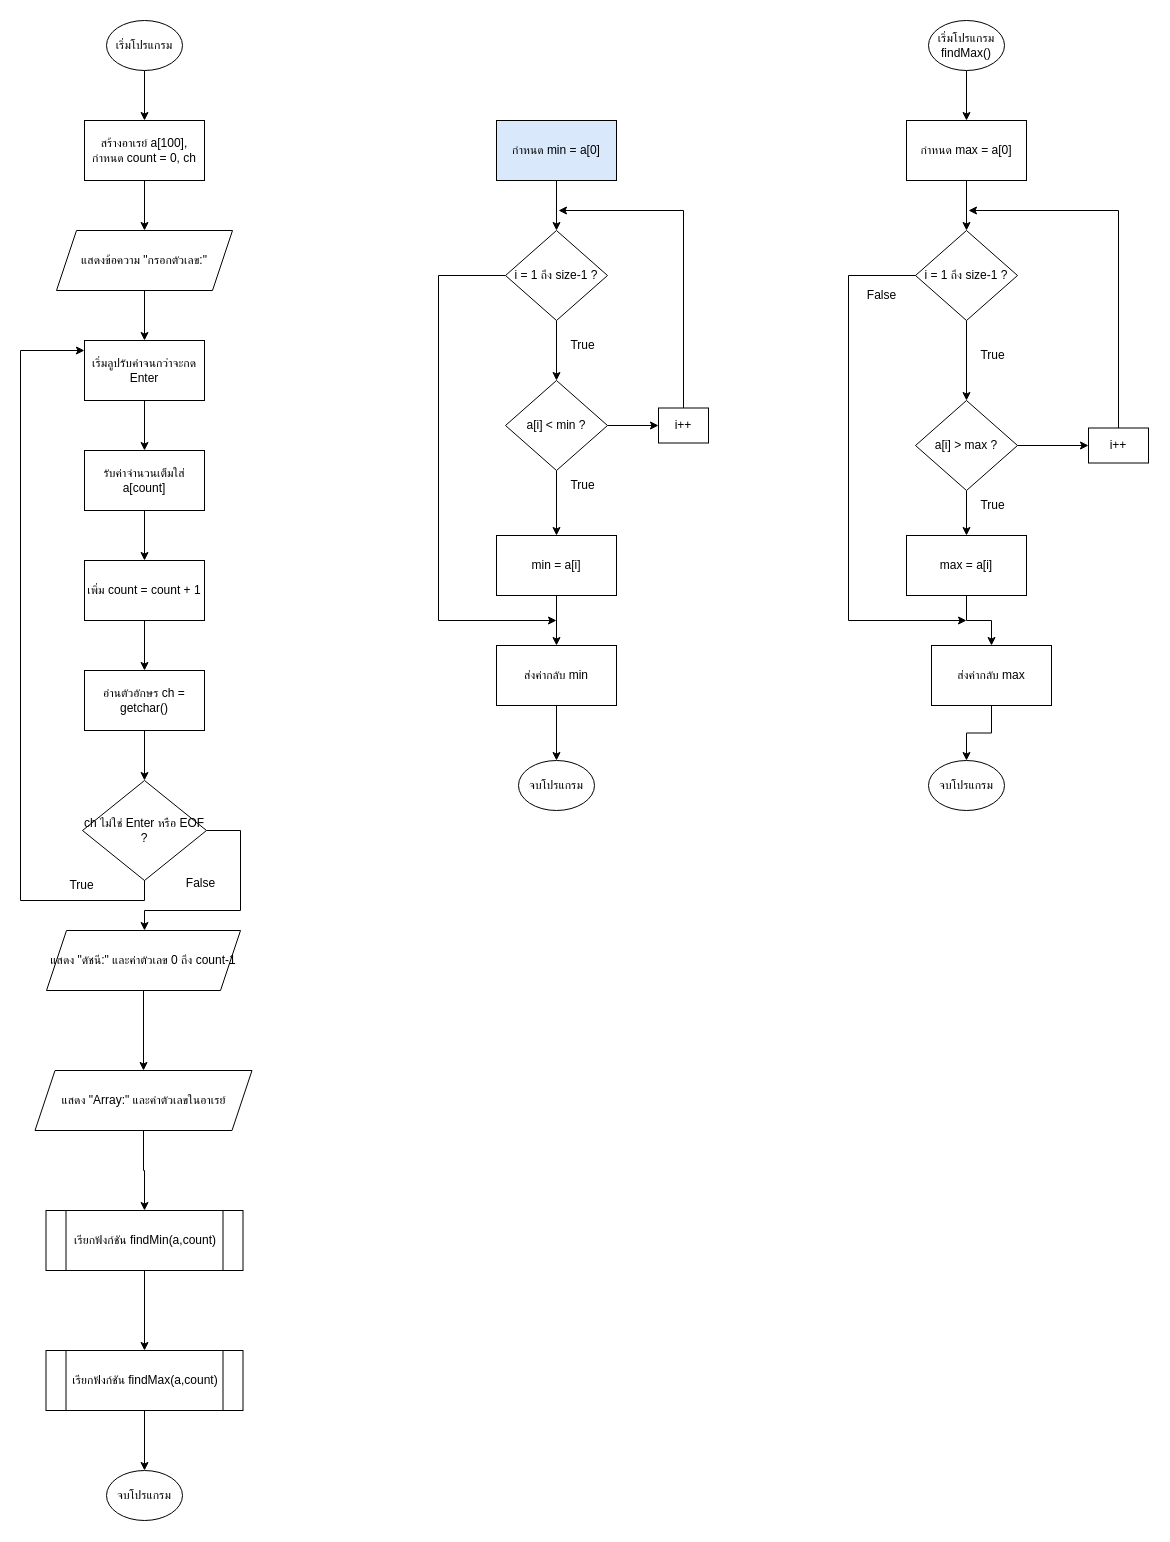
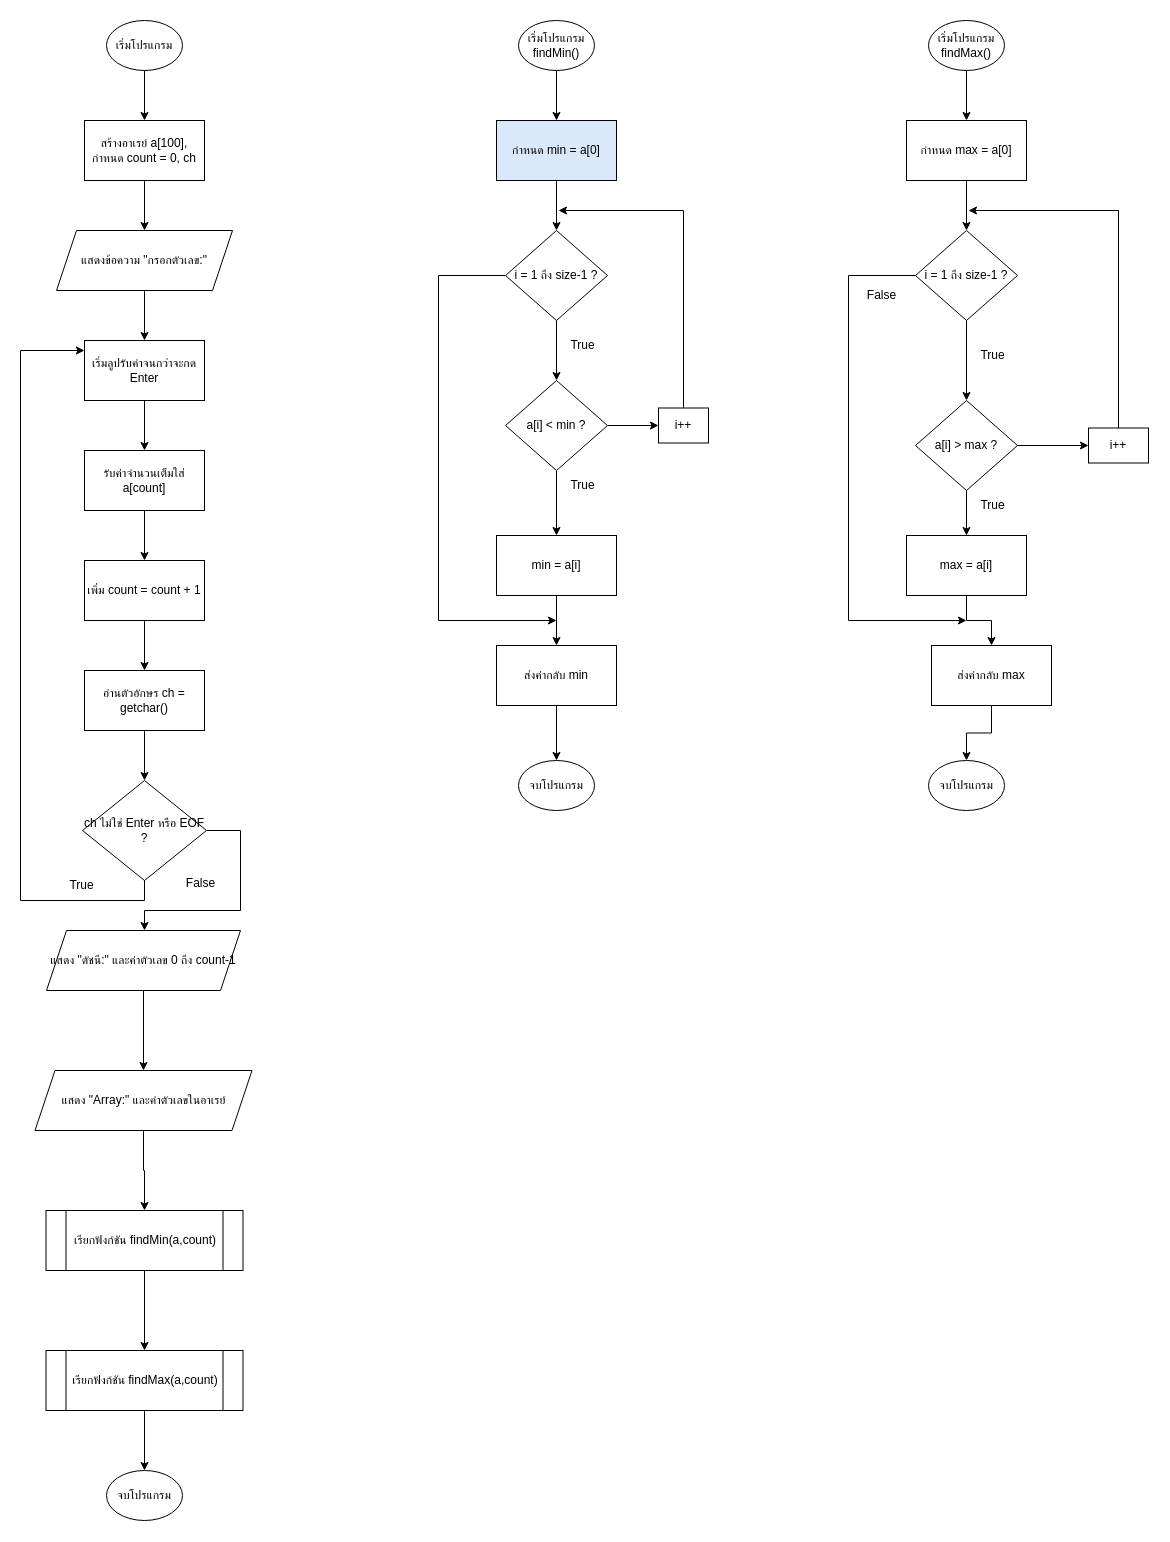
+ <mxCell id="31" value="เริ่มโปรแกรม&lt;div&gt;findMin()&lt;/div&gt;" style="ellipse;whiteSpace=wrap;html=1;" vertex="1" parent="1"><mxGeometry x="518" y="20" width="76" height="50" as="geometry" /></mxCell>
+ <mxCell id="30" value="" style="edgeStyle=orthogonalEdgeStyle;rounded=0;orthogonalLoop=1;jettySize=auto;html=1;" edge="1" parent="1" source="31" target="33"><mxGeometry relative="1" as="geometry" /></mxCell>
